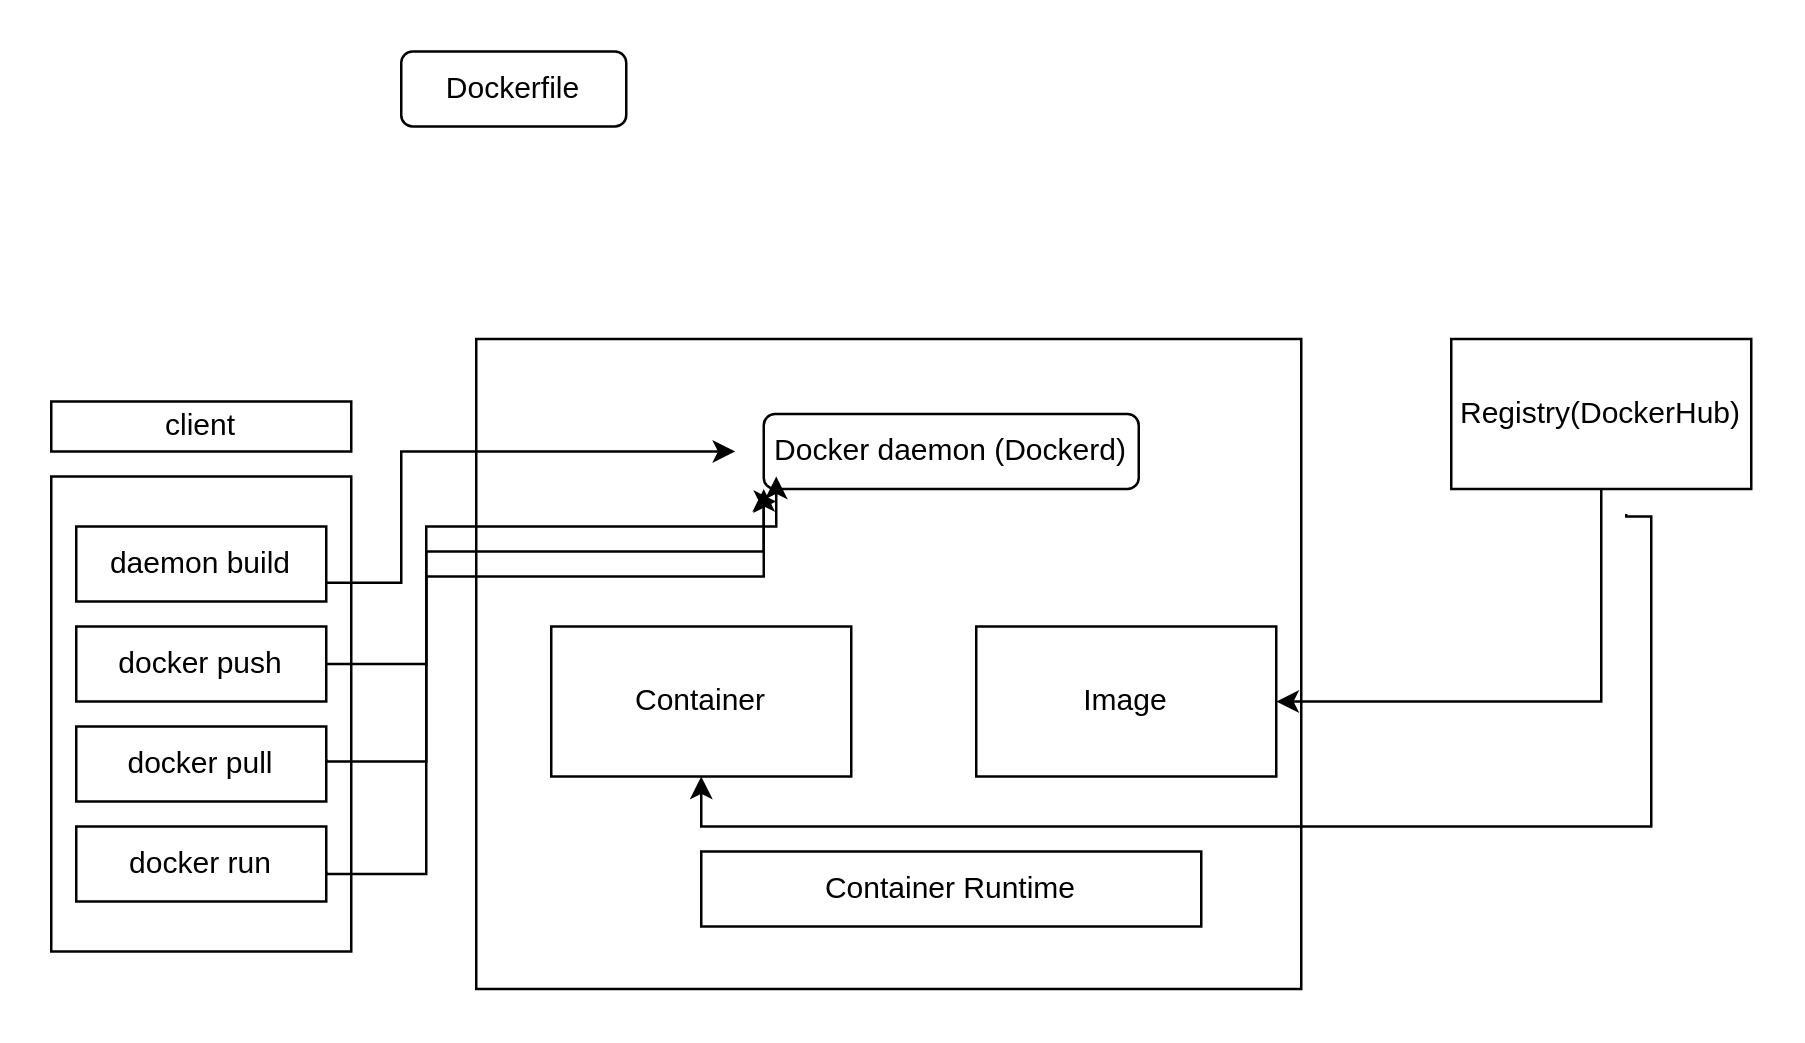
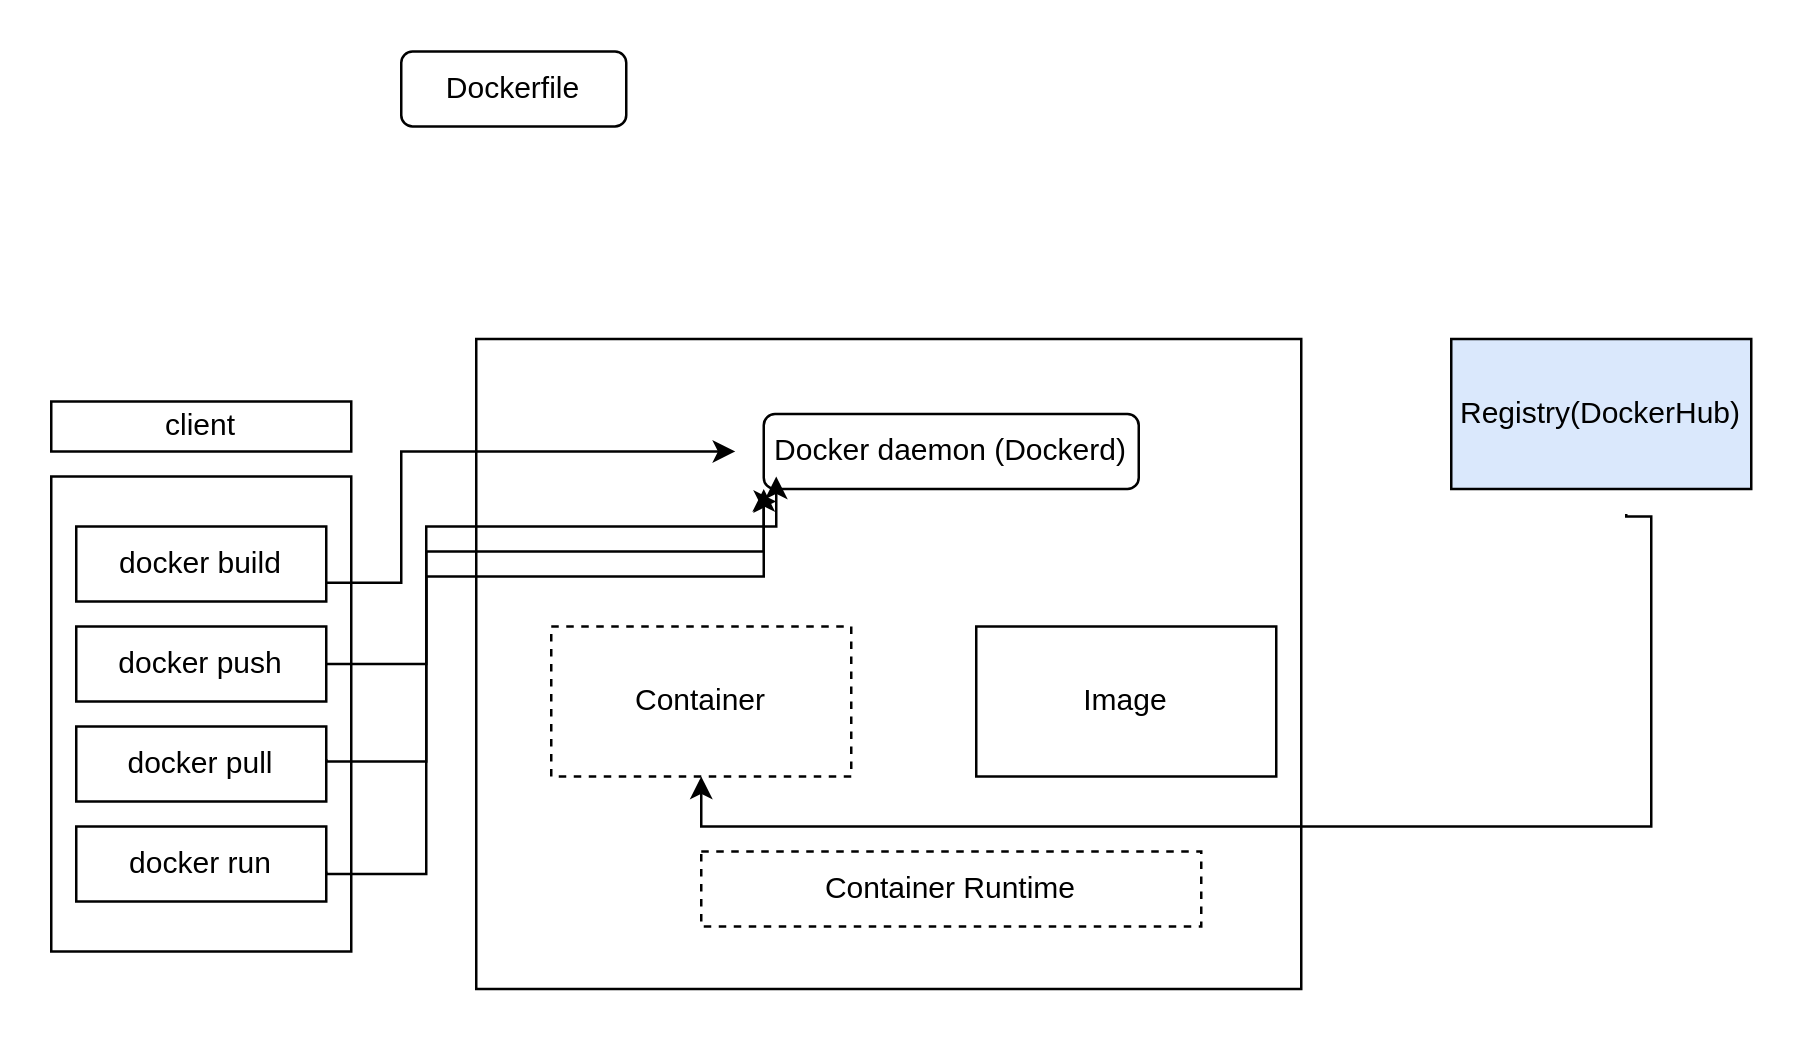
- <mxCell id="11" value="Registry(DockerHub)" style="rounded=0;whiteSpace=wrap;html=1;" vertex="1" parent="1"><mxGeometry x="580" y="135" width="120" height="60" as="geometry" /></mxCell>
+ <mxCell id="11" value="Registry(DockerHub)" style="rounded=0;whiteSpace=wrap;html=1;fillColor=#dae8fc;" vertex="1" parent="1"><mxGeometry x="580" y="135" width="120" height="60" as="geometry" /></mxCell>
- <mxCell id="3" value="daemon build" style="rounded=0;whiteSpace=wrap;html=1;" vertex="1" parent="1"><mxGeometry x="30" y="210" width="100" height="30" as="geometry" /></mxCell>
+ <mxCell id="3" value="docker build" style="rounded=0;whiteSpace=wrap;html=1;" vertex="1" parent="1"><mxGeometry x="30" y="210" width="100" height="30" as="geometry" /></mxCell>
- <mxCell id="13" value="Container" style="rounded=0;whiteSpace=wrap;html=1;" vertex="1" parent="1"><mxGeometry x="220" y="250" width="120" height="60" as="geometry" /></mxCell>
+ <mxCell id="13" value="Container" style="rounded=0;whiteSpace=wrap;html=1;dashed=1;" vertex="1" parent="1"><mxGeometry x="220" y="250" width="120" height="60" as="geometry" /></mxCell>
- <mxCell id="10" style="edgeStyle=orthogonalEdgeStyle;rounded=0;orthogonalLoop=1;jettySize=auto;html=1;exitX=0.5;exitY=1;exitDx=0;exitDy=0;entryX=1;entryY=0.5;entryDx=0;entryDy=0;" edge="1" parent="1" source="11" target="12"><mxGeometry relative="1" as="geometry" /></mxCell>
- <mxCell id="14" value="Container Runtime" style="rounded=0;whiteSpace=wrap;html=1;" vertex="1" parent="1"><mxGeometry x="280" y="340" width="200" height="30" as="geometry" /></mxCell>
+ <mxCell id="14" value="Container Runtime" style="rounded=0;whiteSpace=wrap;html=1;dashed=1;" vertex="1" parent="1"><mxGeometry x="280" y="340" width="200" height="30" as="geometry" /></mxCell>
